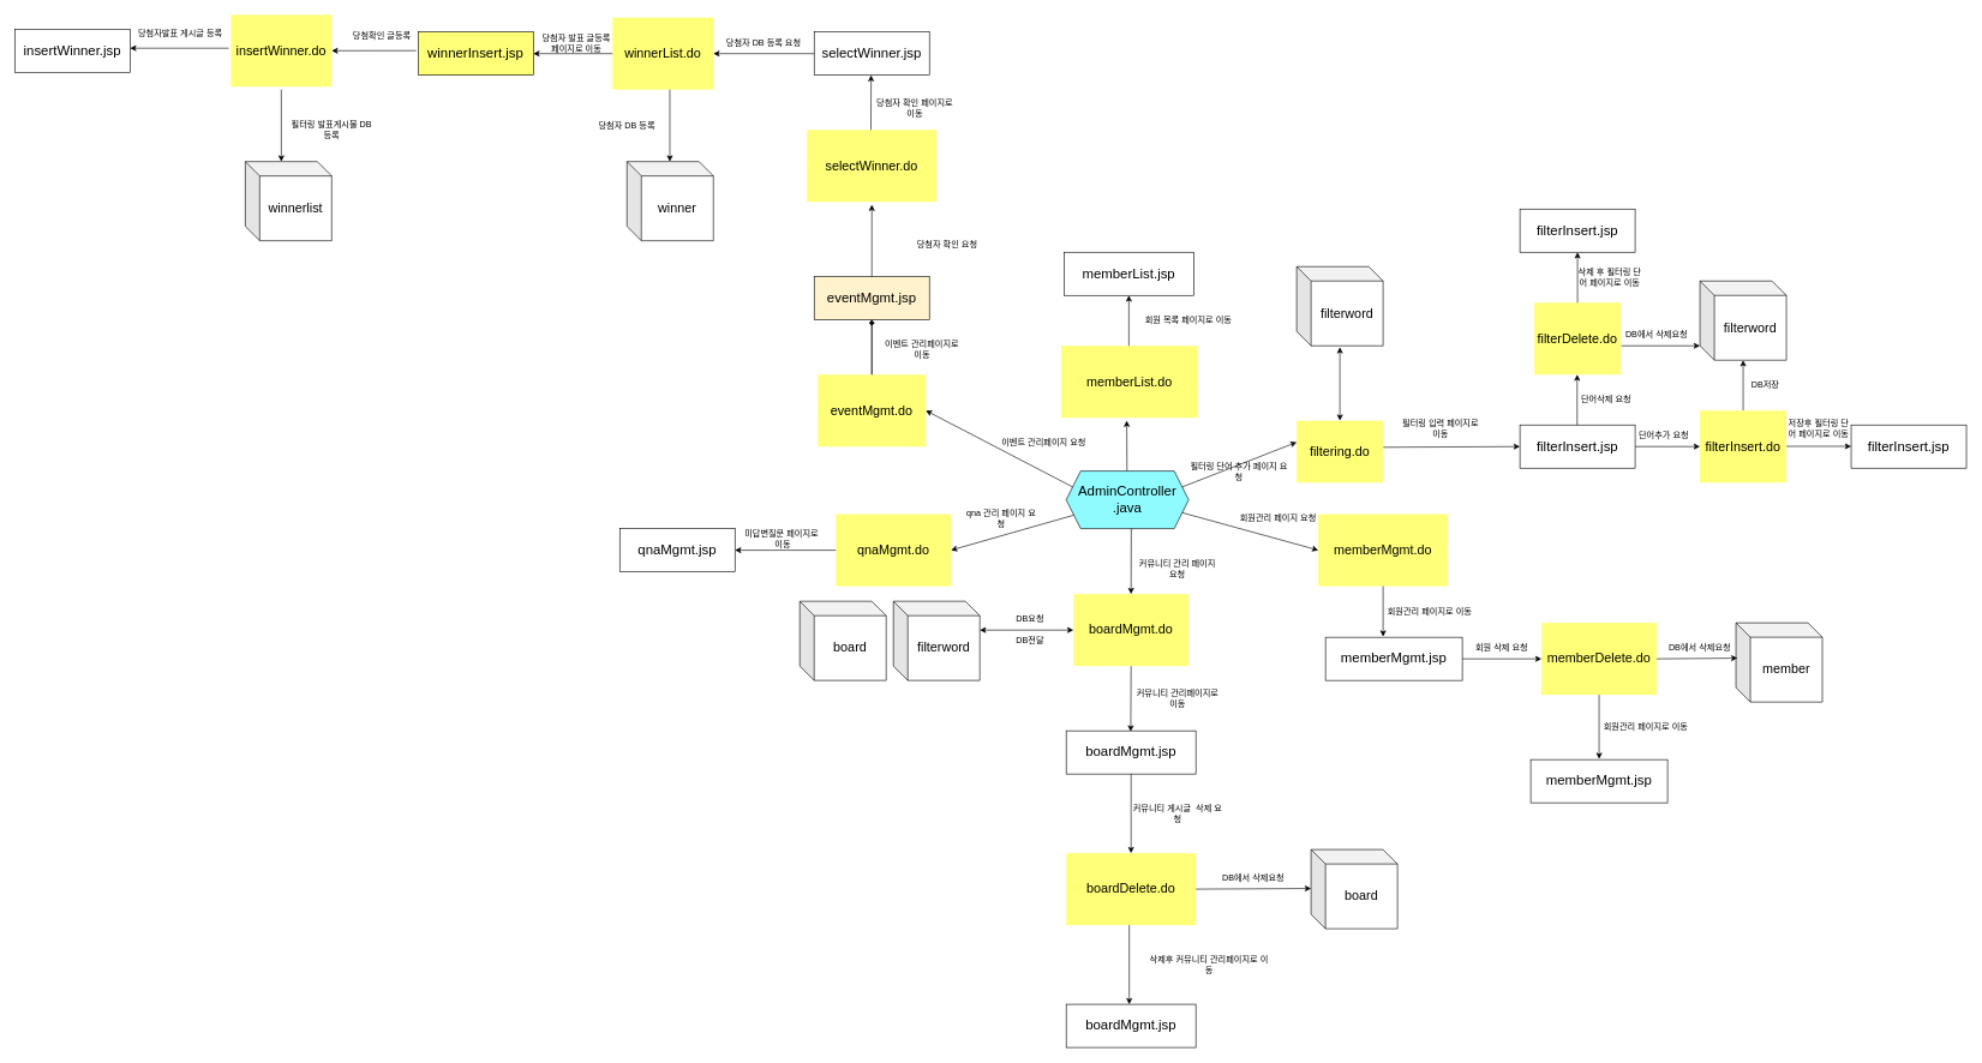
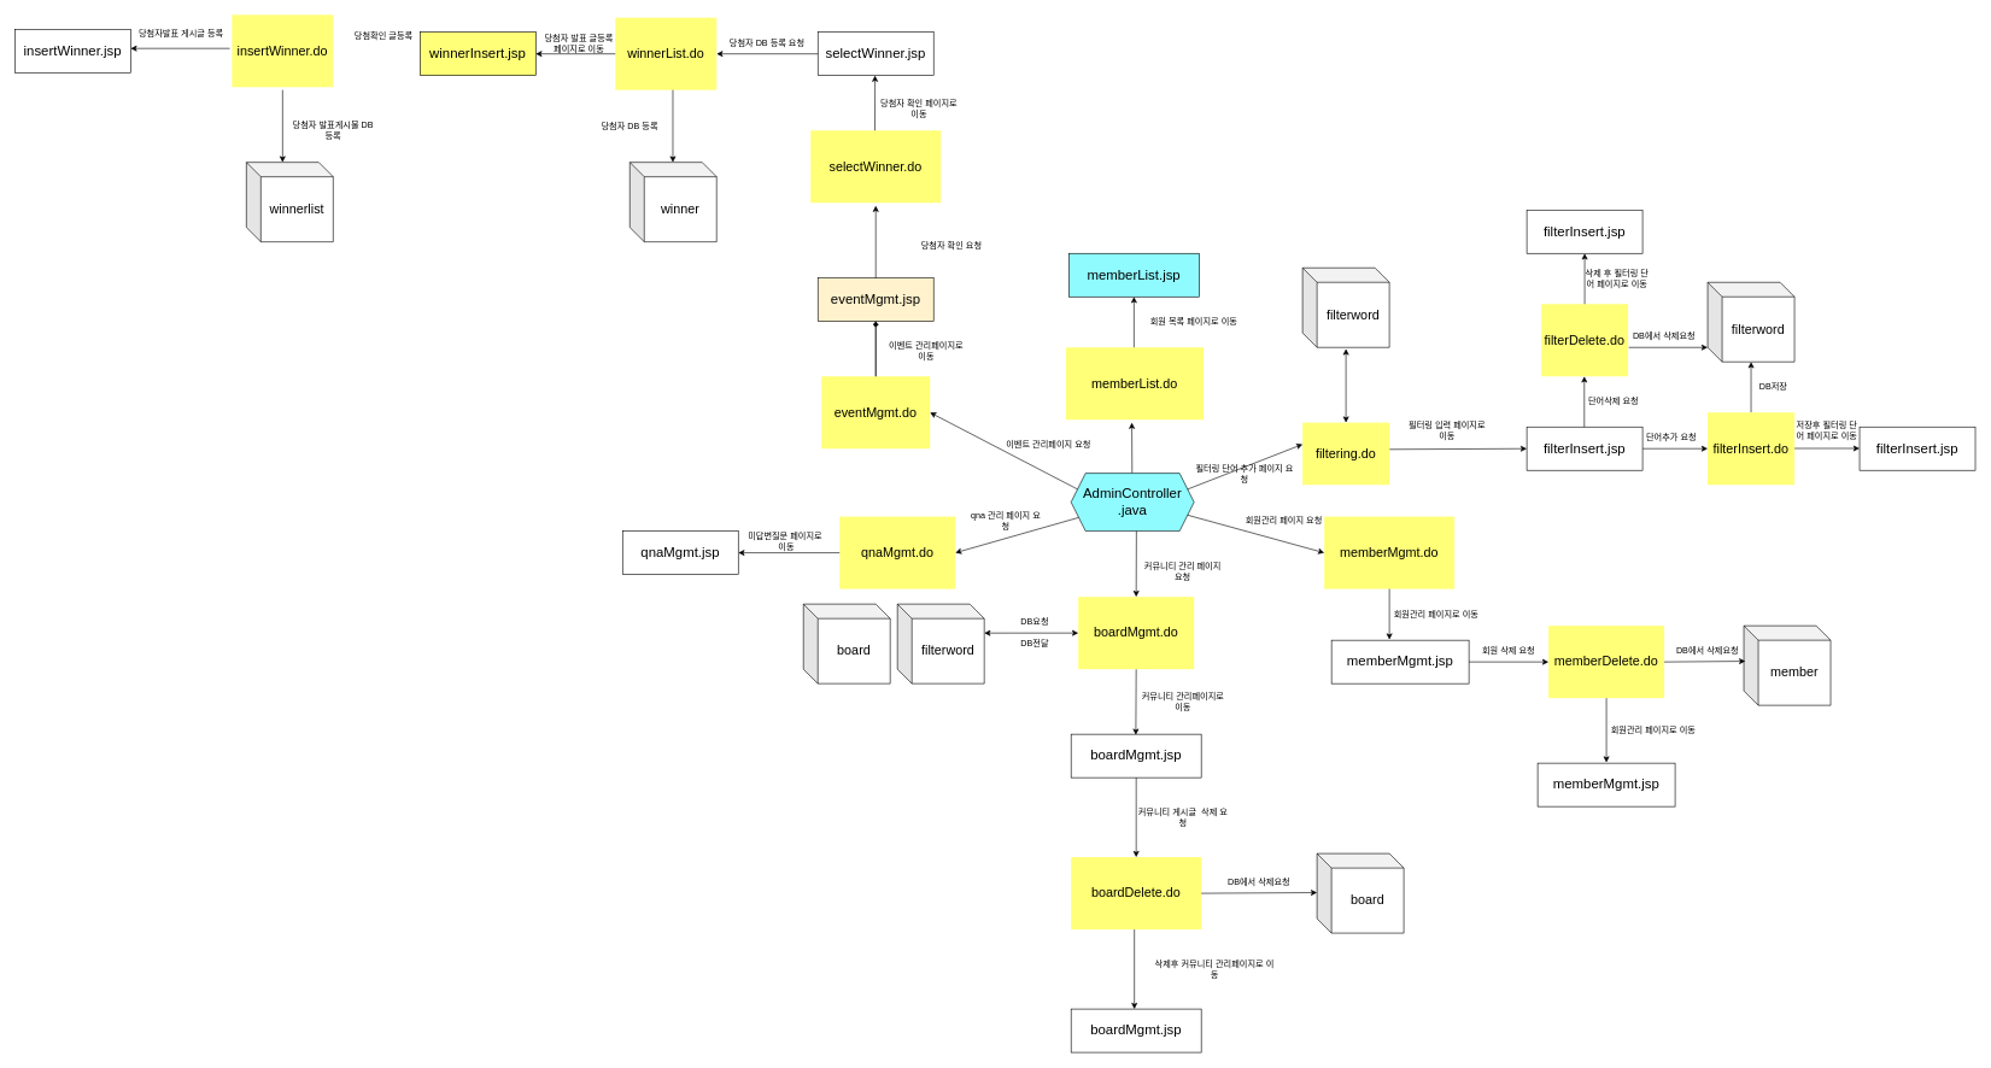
- <mxCell id="94" value="" style="endArrow=classic;html=1;rounded=0;exitX=-0.017;exitY=0.431;exitDx=0;exitDy=0;entryX=1;entryY=0.5;entryDx=0;entryDy=0;exitPerimeter=0;" parent="1" source="90" target="93" edge="1"><mxGeometry width="50" height="50" relative="1" as="geometry"><mxPoint x="870" y="184" as="sourcePoint" /><mxPoint x="920" y="134" as="targetPoint" /></mxGeometry></mxCell>
- <mxCell id="103" value="필터링 발표게시물 DB&lt;br&gt;등록" style="text;html=1;strokeColor=none;fillColor=none;align=center;verticalAlign=middle;whiteSpace=wrap;rounded=0;" parent="1" vertex="1"><mxGeometry x="390" y="164" width="140" height="30" as="geometry" /></mxCell>
+ <mxCell id="103" value="당첨자 발표게시물 DB&lt;br&gt;등록" style="text;html=1;strokeColor=none;fillColor=none;align=center;verticalAlign=middle;whiteSpace=wrap;rounded=0;" parent="1" vertex="1"><mxGeometry x="390" y="164" width="140" height="30" as="geometry" /></mxCell>
- <mxCell id="12" value="&lt;span style=&quot;font-size: 19px;&quot;&gt;memberList.jsp&lt;br&gt;&lt;/span&gt;" style="rounded=0;whiteSpace=wrap;html=1;" parent="1" vertex="1"><mxGeometry x="1477" y="350" width="180" height="60" as="geometry" /></mxCell>
+ <mxCell id="12" value="&lt;span style=&quot;font-size: 19px;&quot;&gt;memberList.jsp&lt;br&gt;&lt;/span&gt;" style="rounded=0;whiteSpace=wrap;html=1;fillColor=#8ffbff;" parent="1" vertex="1"><mxGeometry x="1477" y="350" width="180" height="60" as="geometry" /></mxCell>
